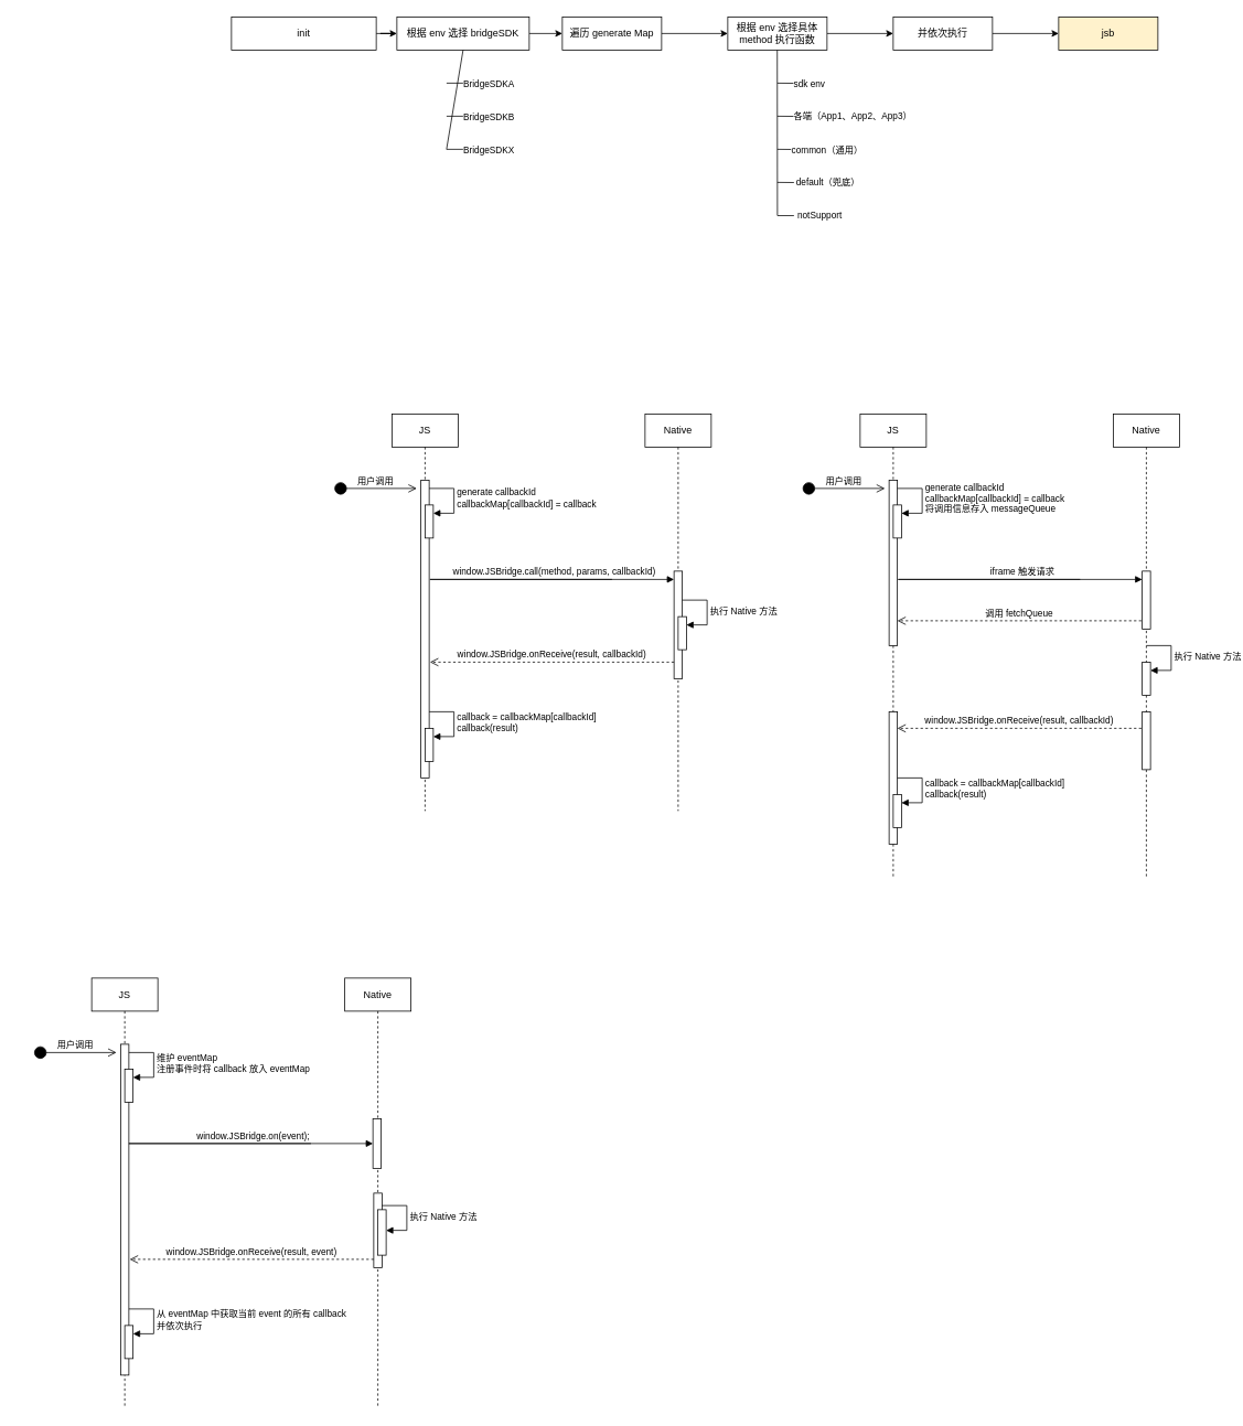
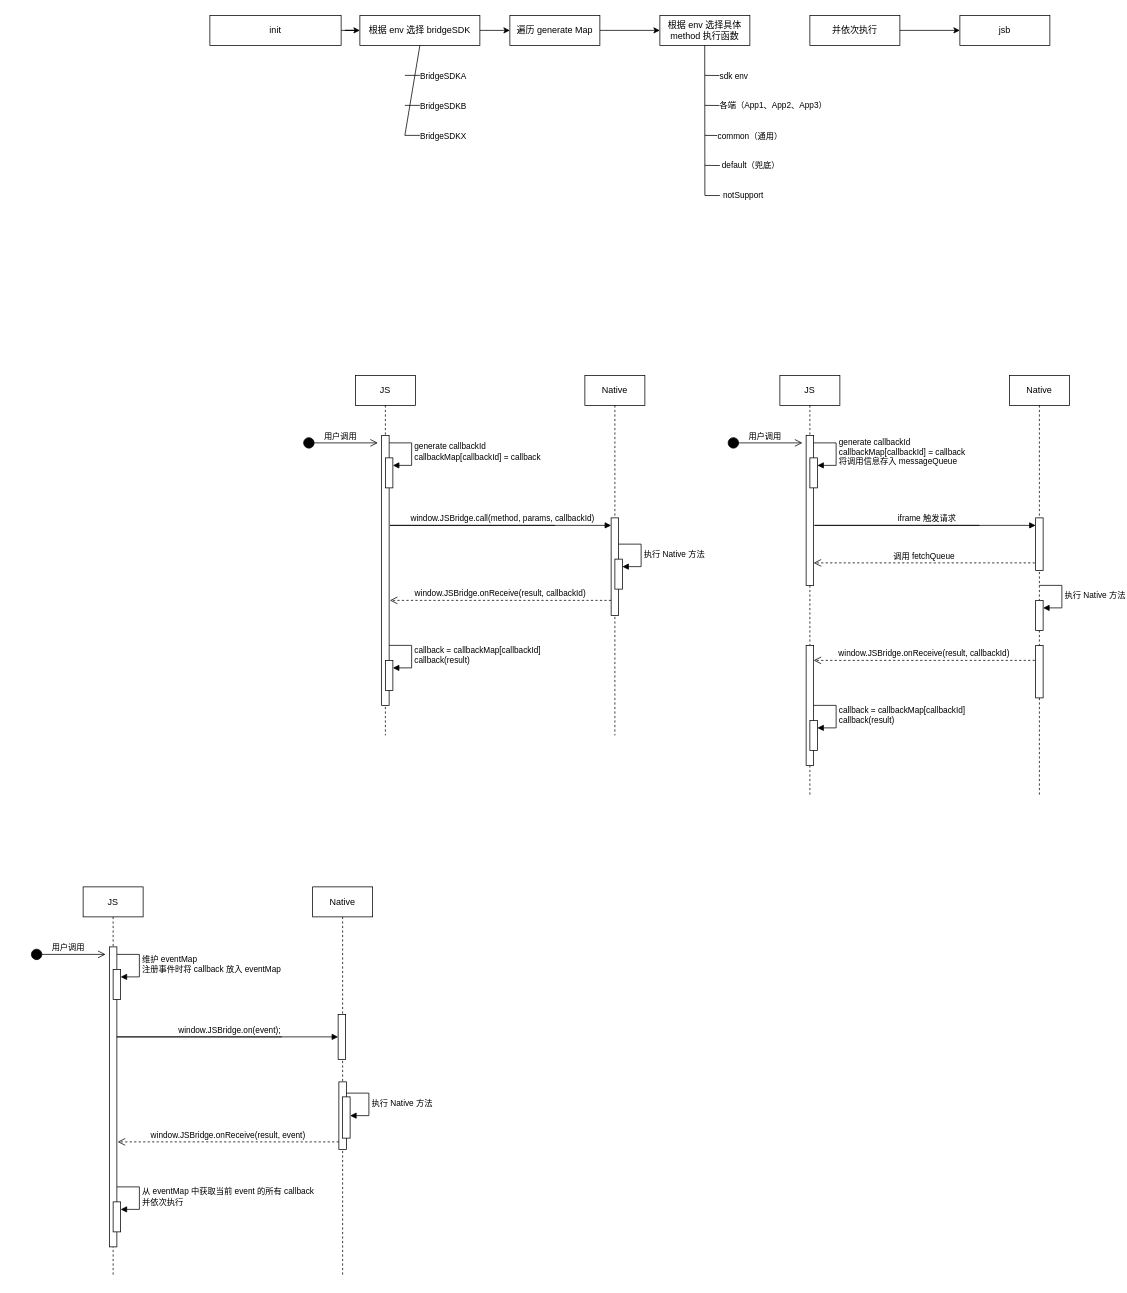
- <mxCell id="8" value="" style="edgeStyle=orthogonalEdgeStyle;rounded=0;orthogonalLoop=1;jettySize=auto;html=1;" parent="1" source="9" target="11" edge="1"><mxGeometry relative="1" as="geometry" /></mxCell>
- <mxCell id="12" value="jsb" style="rounded=0;whiteSpace=wrap;html=1;fillColor=#fff2cc;" parent="1" vertex="1"><mxGeometry x="1279" y="20" width="120" height="40" as="geometry" /></mxCell>
+ <mxCell id="12" value="jsb" style="rounded=0;whiteSpace=wrap;html=1;" parent="1" vertex="1"><mxGeometry x="1279" y="20" width="120" height="40" as="geometry" /></mxCell>
